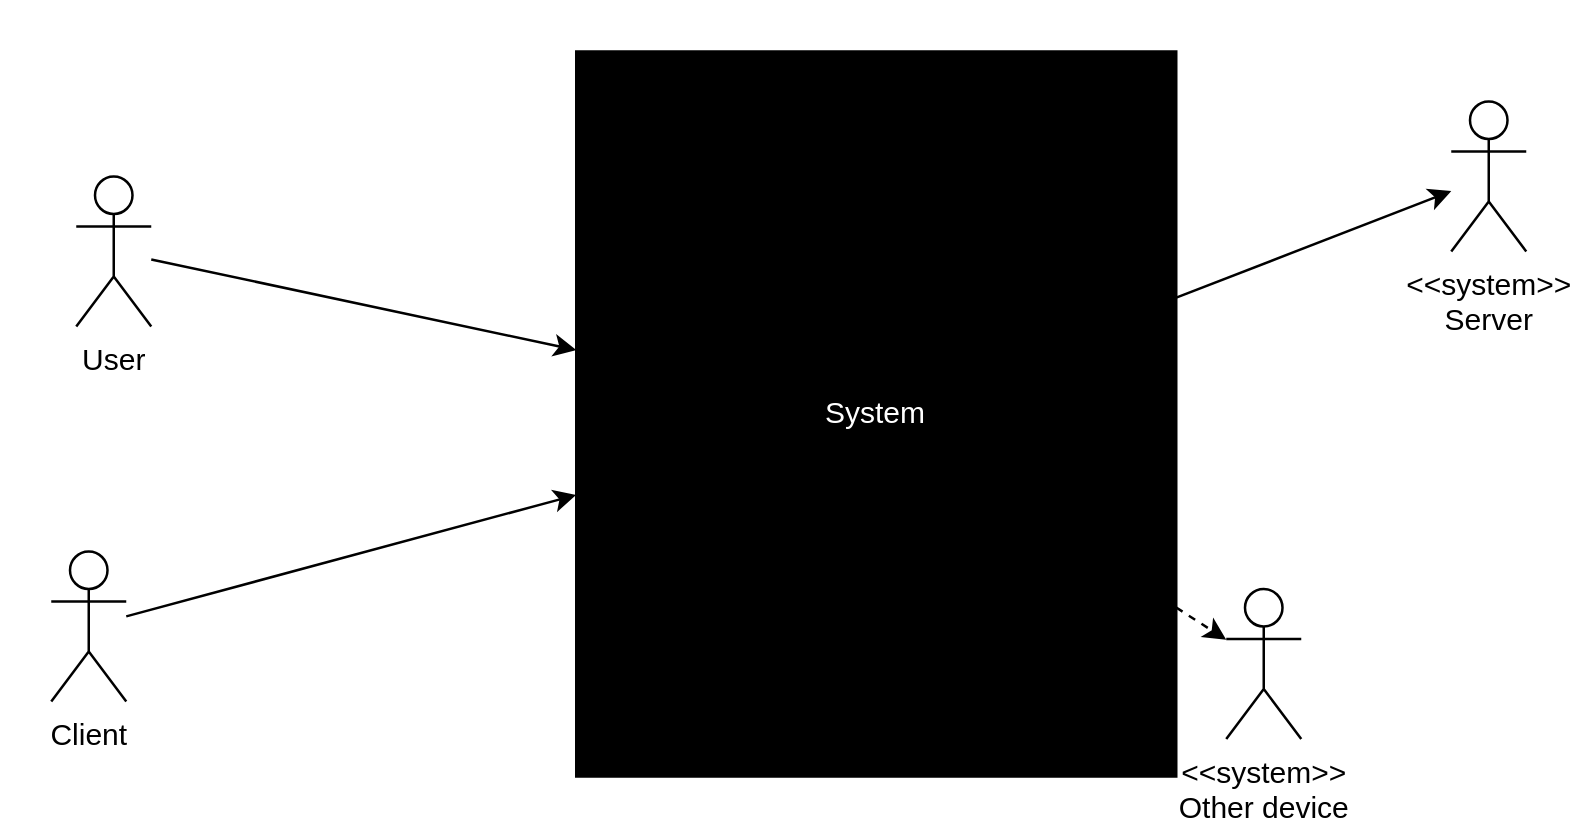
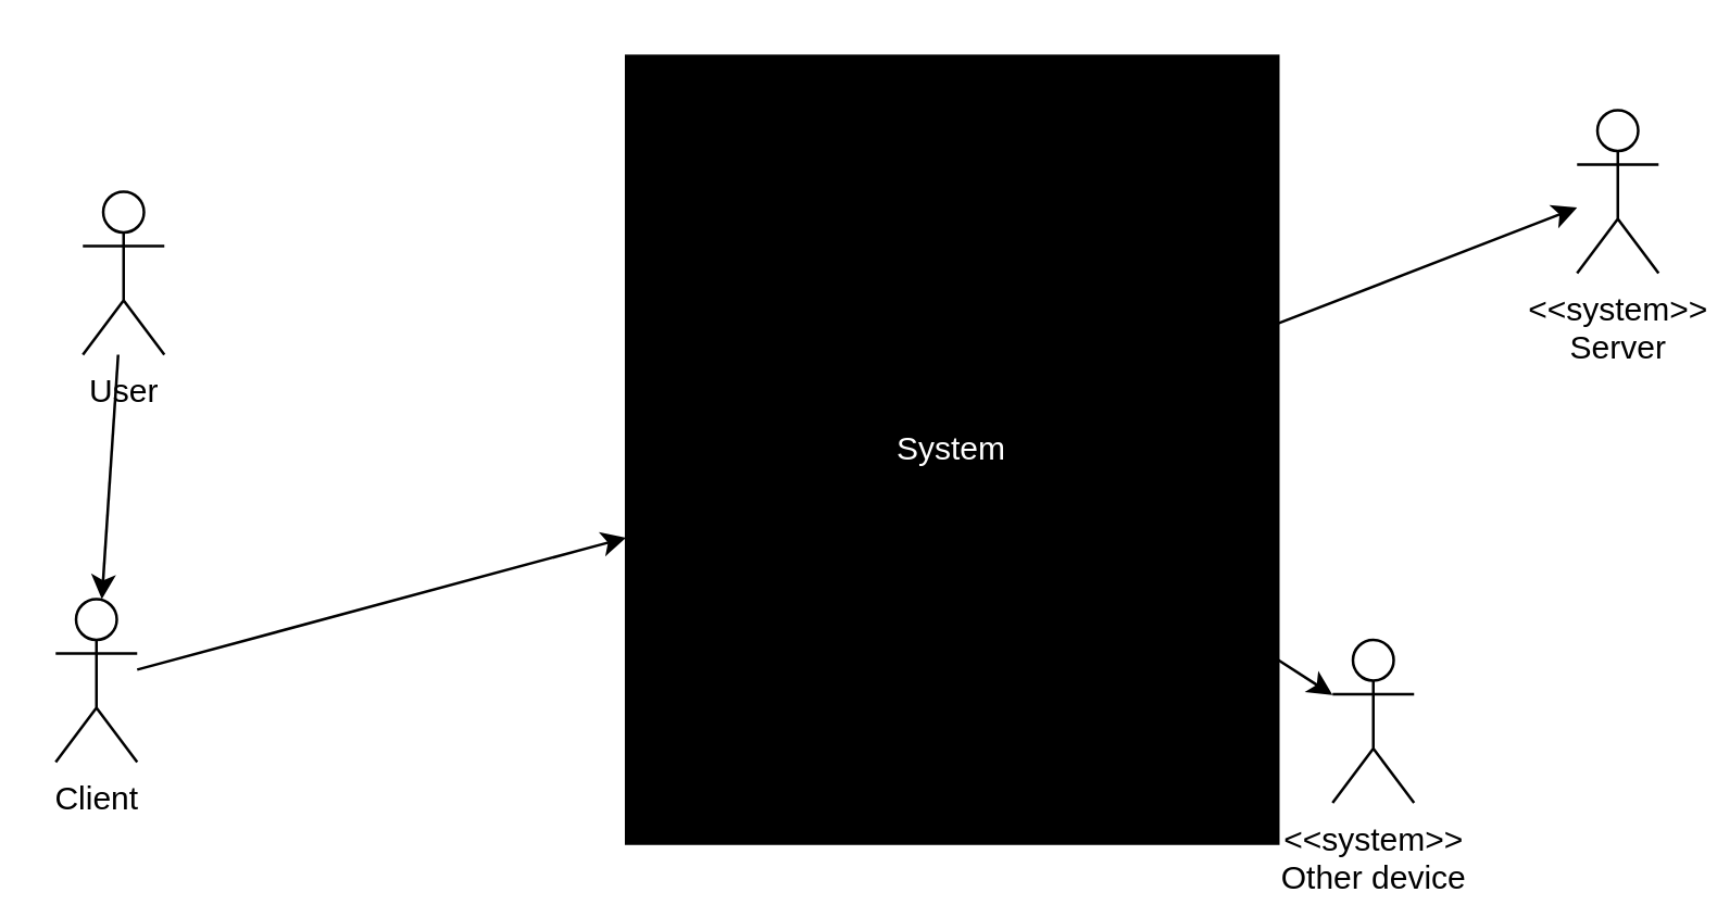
- <mxCell id="5" style="rounded=0;orthogonalLoop=1;jettySize=auto;html=1;" parent="1" source="6" target="4" edge="1"><mxGeometry relative="1" as="geometry" /></mxCell>
+ <mxCell id="5" style="rounded=0;orthogonalLoop=1;jettySize=auto;html=1;" parent="1" source="6" target="10" edge="1"><mxGeometry relative="1" as="geometry" /></mxCell>
- <mxCell id="3" style="edgeStyle=none;rounded=0;orthogonalLoop=1;jettySize=auto;html=1;dashed=1;" parent="1" source="4" target="8" edge="1"><mxGeometry relative="1" as="geometry" /></mxCell>
+ <mxCell id="3" style="edgeStyle=none;rounded=0;orthogonalLoop=1;jettySize=auto;html=1;" parent="1" source="4" target="8" edge="1"><mxGeometry relative="1" as="geometry" /></mxCell>
